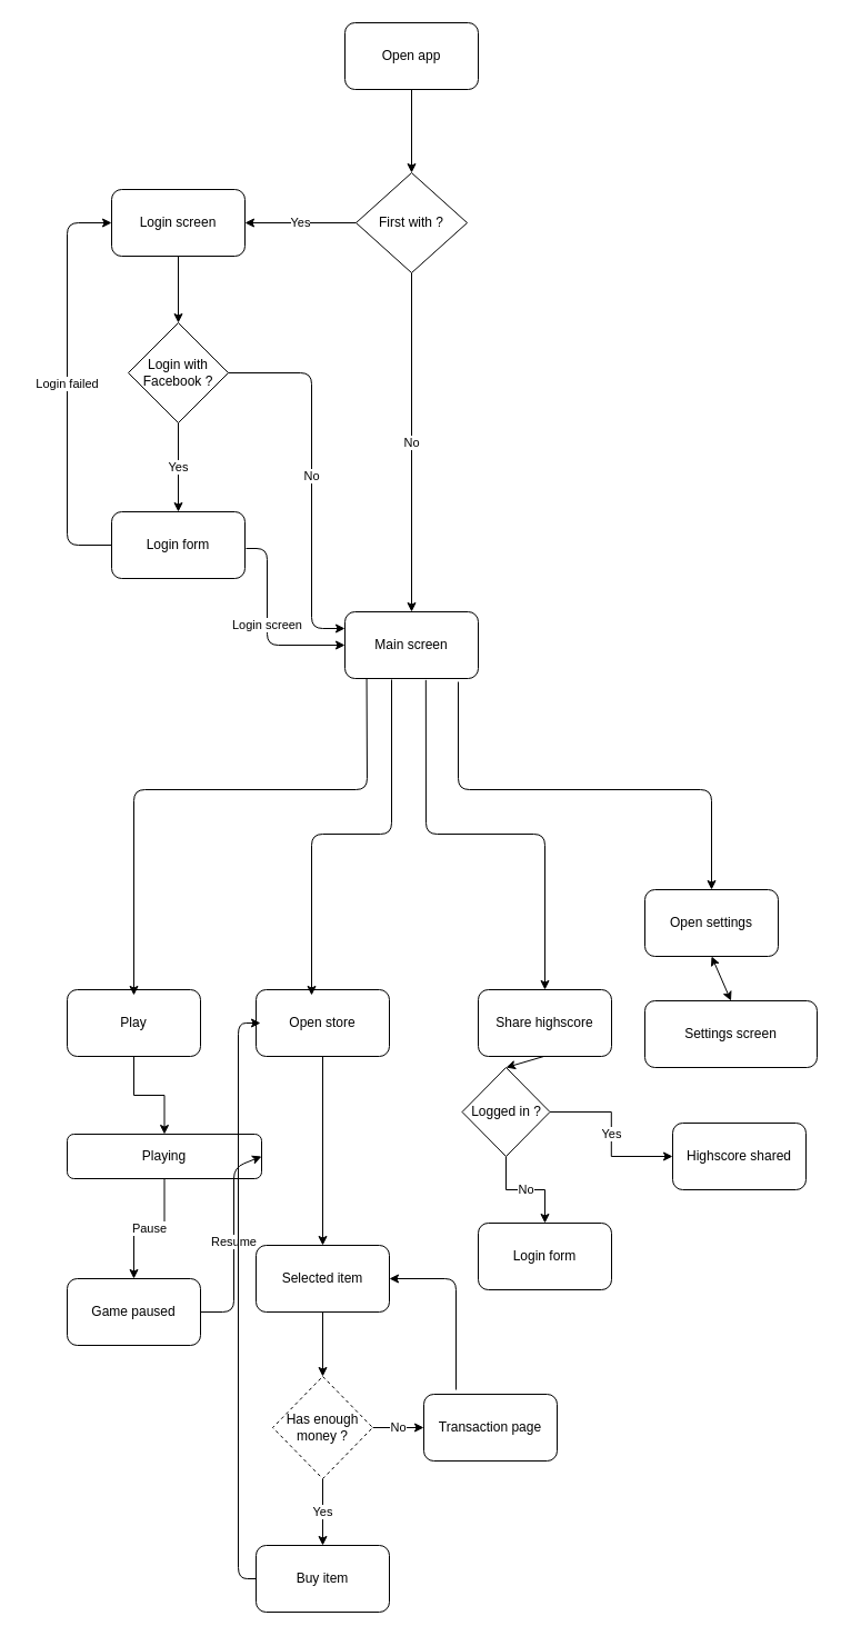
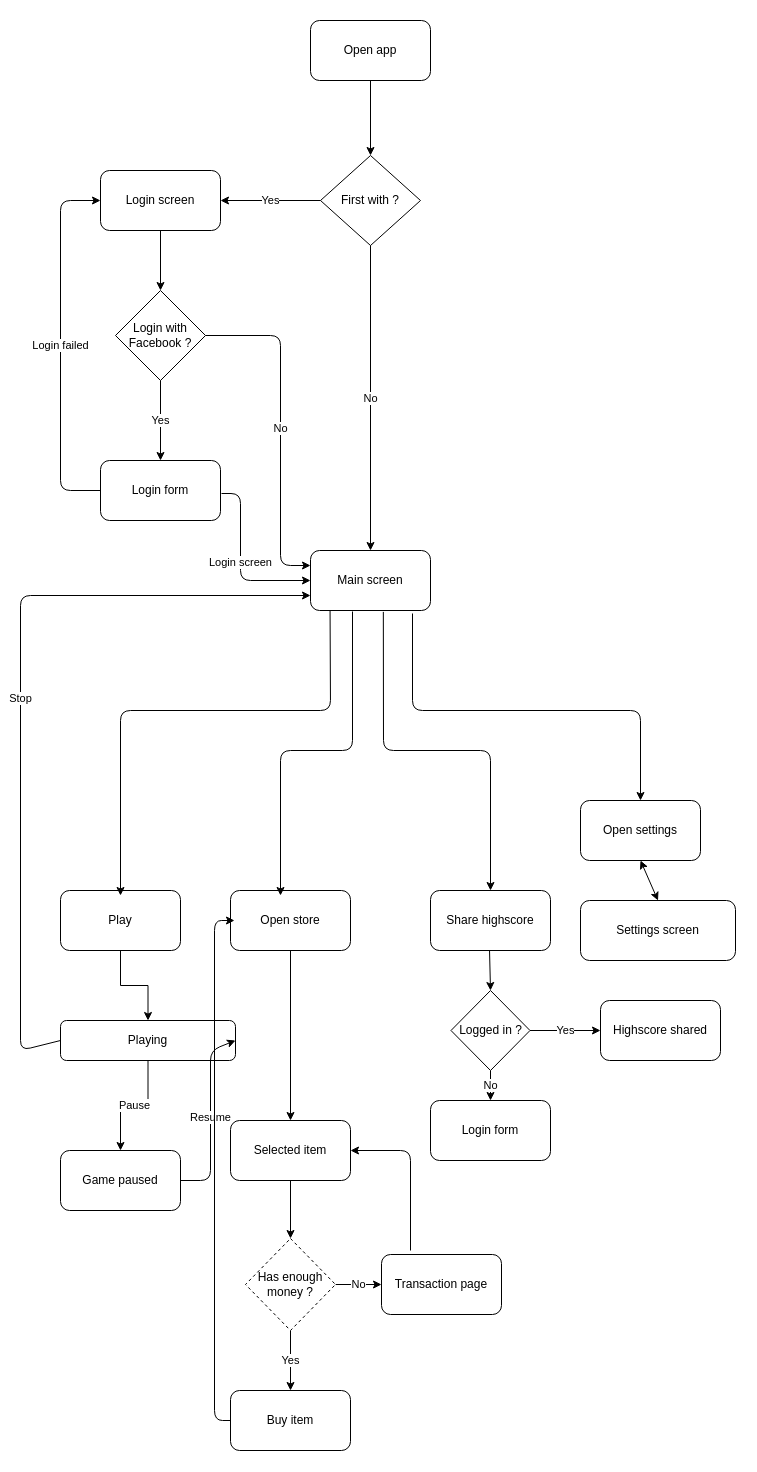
+ <mxCell id="30" value="Stop" style="endArrow=classic;html=1;exitX=0;exitY=0.5;exitDx=0;exitDy=0;entryX=0;entryY=0.75;entryDx=0;entryDy=0;" edge="1" parent="1" source="26" target="31"><mxGeometry width="50" height="50" relative="1" as="geometry"><mxPoint x="310" y="1070" as="sourcePoint" /><mxPoint x="60" y="770" as="targetPoint" /><Array as="points"><mxPoint x="20" y="1050" /><mxPoint x="20" y="595" /></Array></mxGeometry></mxCell>
- <mxCell id="42" value="Logged in ?" style="rhombus;whiteSpace=wrap;html=1;" vertex="1" parent="1"><mxGeometry x="415.5" y="960" width="79" height="80" as="geometry" /></mxCell>
+ <mxCell id="42" value="Logged in ?" style="rhombus;whiteSpace=wrap;html=1;" vertex="1" parent="1"><mxGeometry x="450.5" y="990" width="79" height="80" as="geometry" /></mxCell>
- <mxCell id="43" value="Highscore shared" style="rounded=1;whiteSpace=wrap;html=1;" vertex="1" parent="1"><mxGeometry x="605" y="1010" width="120" height="60" as="geometry" /></mxCell>
+ <mxCell id="43" value="Highscore shared" style="rounded=1;whiteSpace=wrap;html=1;" vertex="1" parent="1"><mxGeometry x="600" y="1000" width="120" height="60" as="geometry" /></mxCell>
